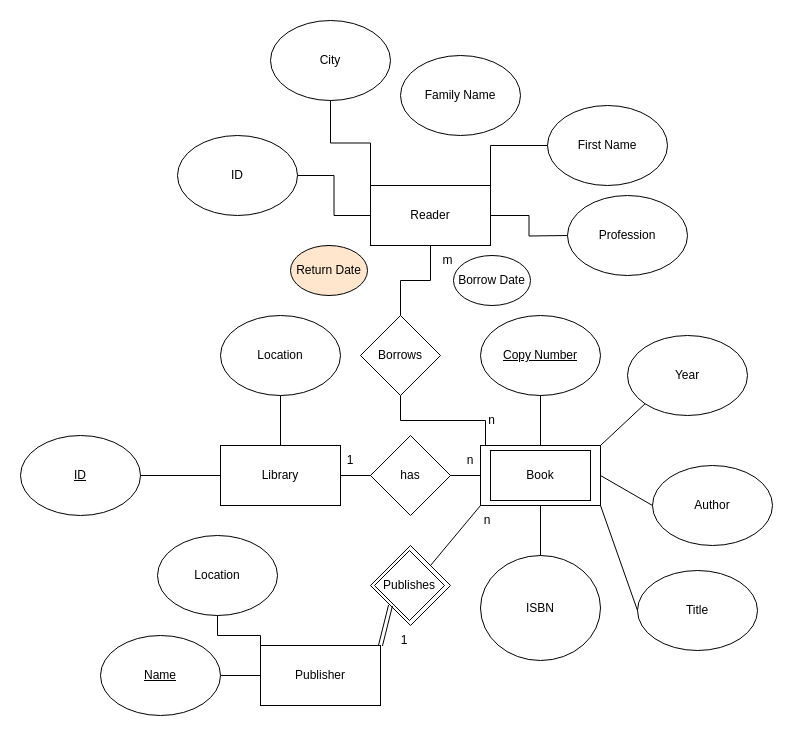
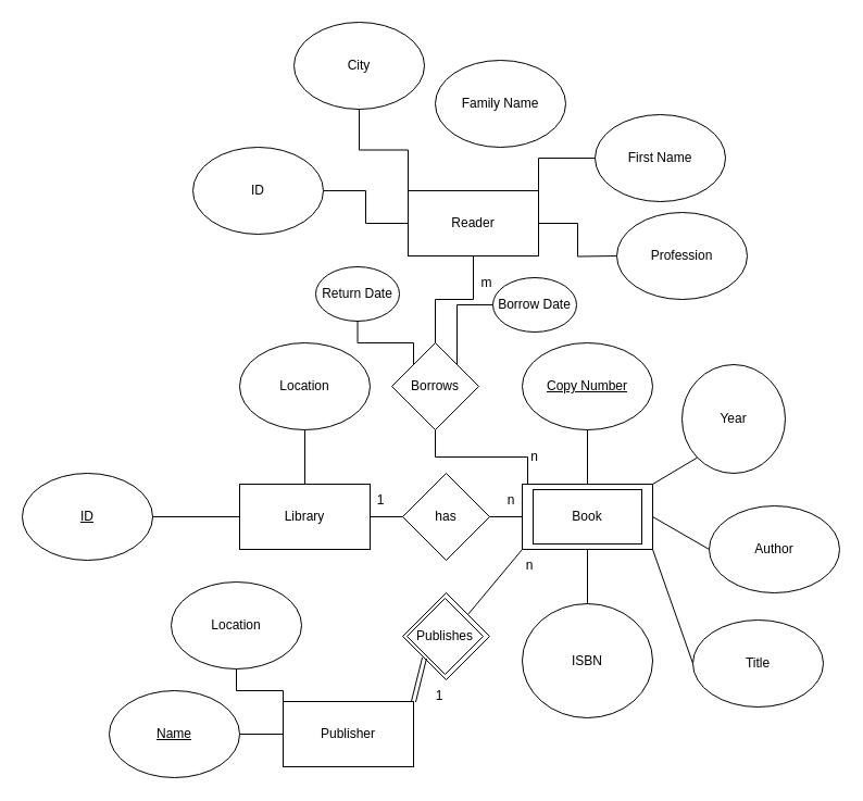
- <mxCell id="33" value="Reader" style="rounded=0;whiteSpace=wrap;html=1;" vertex="1" parent="1"><mxGeometry x="370" y="185" width="120" height="60" as="geometry" /></mxCell>
+ <mxCell id="33" value="Reader" style="rounded=0;whiteSpace=wrap;html=1;" vertex="1" parent="1"><mxGeometry x="375" y="175" width="120" height="60" as="geometry" /></mxCell>
- <mxCell id="49" value="Return Date" style="ellipse;whiteSpace=wrap;html=1;fillColor=#ffe6cc;" vertex="1" parent="1"><mxGeometry x="290" y="245" width="77" height="50" as="geometry" /></mxCell>
+ <mxCell id="49" value="Return Date" style="ellipse;whiteSpace=wrap;html=1;" vertex="1" parent="1"><mxGeometry x="290" y="245" width="77" height="50" as="geometry" /></mxCell>
+ <mxCell id="50" style="edgeStyle=orthogonalEdgeStyle;rounded=0;orthogonalLoop=1;jettySize=auto;html=1;entryX=1;entryY=0;entryDx=0;entryDy=0;endArrow=none;endFill=0;" edge="1" parent="1" source="51" target="45"><mxGeometry relative="1" as="geometry" /></mxCell>
+ <mxCell id="48" style="edgeStyle=orthogonalEdgeStyle;rounded=0;orthogonalLoop=1;jettySize=auto;html=1;entryX=0;entryY=0;entryDx=0;entryDy=0;endArrow=none;endFill=0;" edge="1" parent="1" source="49" target="45"><mxGeometry relative="1" as="geometry" /></mxCell>
- <mxCell id="17" value="Year" style="ellipse;whiteSpace=wrap;html=1;" vertex="1" parent="1"><mxGeometry x="627" y="335" width="120" height="80" as="geometry" /></mxCell>
+ <mxCell id="17" value="Year" style="ellipse;whiteSpace=wrap;html=1;" vertex="1" parent="1"><mxGeometry x="627" y="335" width="95" height="100" as="geometry" /></mxCell>
